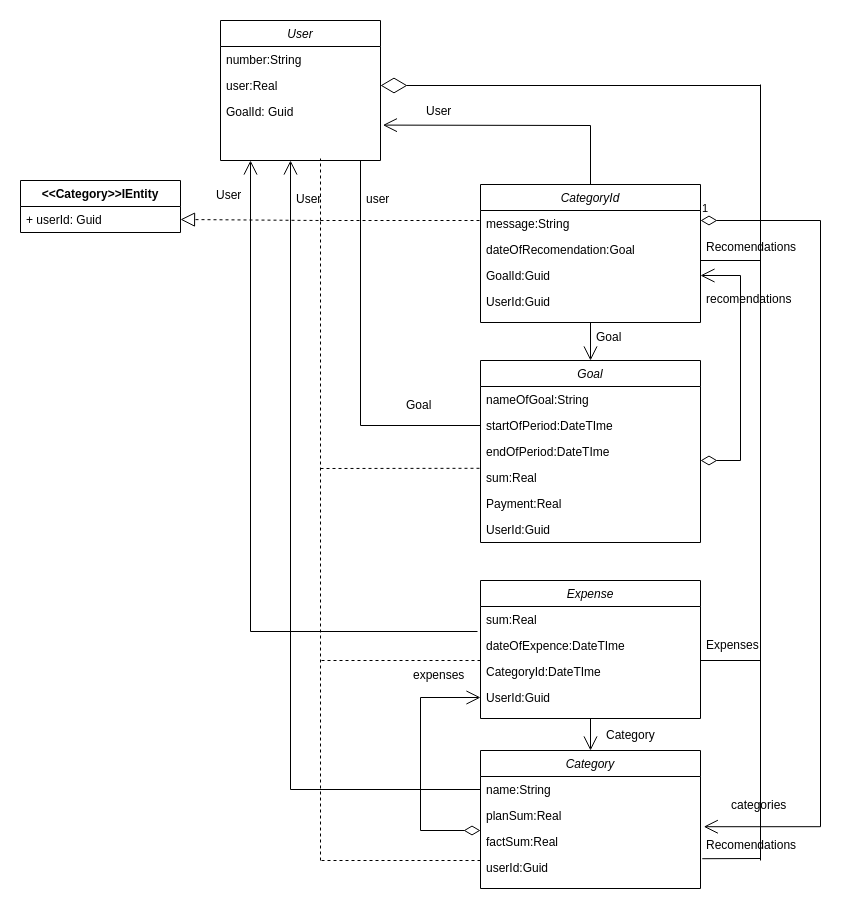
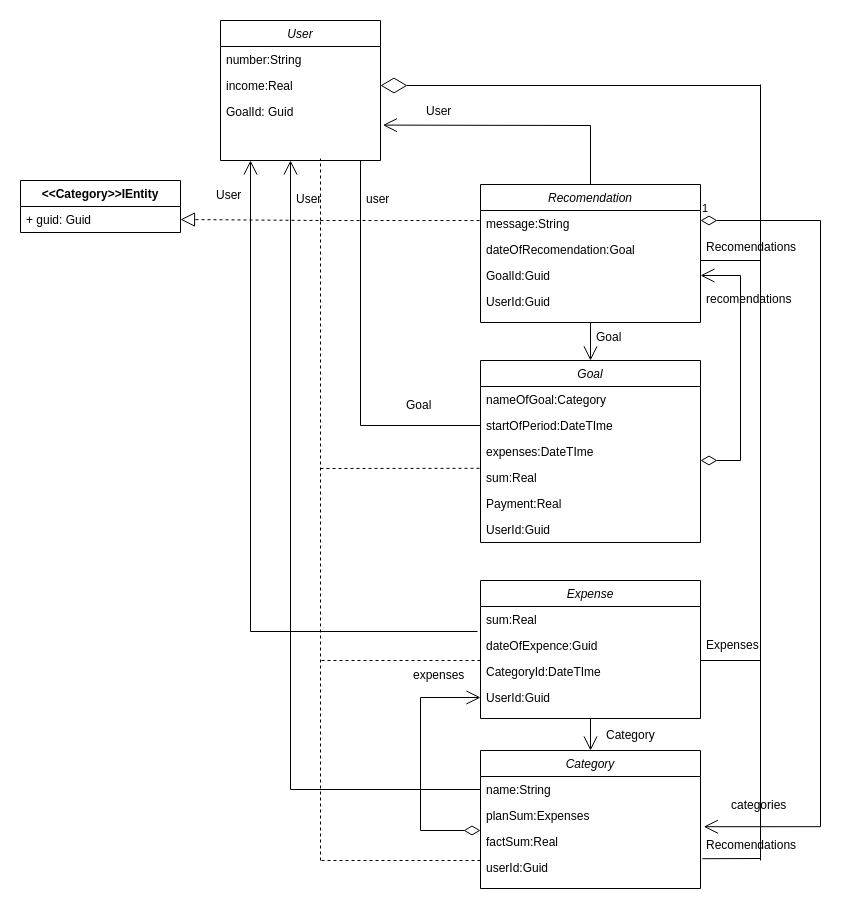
- <mxCell id="4" value="user:Real" style="text;align=left;verticalAlign=top;spacingLeft=4;spacingRight=4;overflow=hidden;rotatable=0;points=[[0,0.5],[1,0.5]];portConstraint=eastwest;rounded=0;shadow=0;html=0;" vertex="1" parent="2"><mxGeometry y="52" width="160" height="26" as="geometry" /></mxCell>
+ <mxCell id="4" value="income:Real" style="text;align=left;verticalAlign=top;spacingLeft=4;spacingRight=4;overflow=hidden;rotatable=0;points=[[0,0.5],[1,0.5]];portConstraint=eastwest;rounded=0;shadow=0;html=0;" vertex="1" parent="2"><mxGeometry y="52" width="160" height="26" as="geometry" /></mxCell>
- <mxCell id="8" value="CategoryId" style="swimlane;fontStyle=2;align=center;verticalAlign=top;childLayout=stackLayout;horizontal=1;startSize=26;horizontalStack=0;resizeParent=1;resizeLast=0;collapsible=1;marginBottom=0;rounded=0;shadow=0;strokeWidth=1;" vertex="1" parent="1"><mxGeometry x="480" y="184" width="220" height="138" as="geometry"><mxRectangle x="230" y="140" width="160" height="26" as="alternateBounds" /></mxGeometry></mxCell>
+ <mxCell id="8" value="Recomendation" style="swimlane;fontStyle=2;align=center;verticalAlign=top;childLayout=stackLayout;horizontal=1;startSize=26;horizontalStack=0;resizeParent=1;resizeLast=0;collapsible=1;marginBottom=0;rounded=0;shadow=0;strokeWidth=1;" vertex="1" parent="1"><mxGeometry x="480" y="184" width="220" height="138" as="geometry"><mxRectangle x="230" y="140" width="160" height="26" as="alternateBounds" /></mxGeometry></mxCell>
- <mxCell id="7" value="+ userId: Guid" style="text;strokeColor=none;fillColor=none;align=left;verticalAlign=top;spacingLeft=4;spacingRight=4;overflow=hidden;rotatable=0;points=[[0,0.5],[1,0.5]];portConstraint=eastwest;whiteSpace=wrap;html=1;" vertex="1" parent="6"><mxGeometry y="26" width="160" height="26" as="geometry" /></mxCell>
+ <mxCell id="7" value="+ guid: Guid" style="text;strokeColor=none;fillColor=none;align=left;verticalAlign=top;spacingLeft=4;spacingRight=4;overflow=hidden;rotatable=0;points=[[0,0.5],[1,0.5]];portConstraint=eastwest;whiteSpace=wrap;html=1;" vertex="1" parent="6"><mxGeometry y="26" width="160" height="26" as="geometry" /></mxCell>
- <mxCell id="14" value="nameOfGoal:String" style="text;align=left;verticalAlign=top;spacingLeft=4;spacingRight=4;overflow=hidden;rotatable=0;points=[[0,0.5],[1,0.5]];portConstraint=eastwest;rounded=0;shadow=0;html=0;" vertex="1" parent="13"><mxGeometry y="26" width="220" height="26" as="geometry" /></mxCell>
+ <mxCell id="14" value="nameOfGoal:Category" style="text;align=left;verticalAlign=top;spacingLeft=4;spacingRight=4;overflow=hidden;rotatable=0;points=[[0,0.5],[1,0.5]];portConstraint=eastwest;rounded=0;shadow=0;html=0;" vertex="1" parent="13"><mxGeometry y="26" width="220" height="26" as="geometry" /></mxCell>
- <mxCell id="16" value="endOfPeriod:DateTIme" style="text;align=left;verticalAlign=top;spacingLeft=4;spacingRight=4;overflow=hidden;rotatable=0;points=[[0,0.5],[1,0.5]];portConstraint=eastwest;rounded=0;shadow=0;html=0;" vertex="1" parent="13"><mxGeometry y="78" width="220" height="26" as="geometry" /></mxCell>
+ <mxCell id="16" value="expenses:DateTIme" style="text;align=left;verticalAlign=top;spacingLeft=4;spacingRight=4;overflow=hidden;rotatable=0;points=[[0,0.5],[1,0.5]];portConstraint=eastwest;rounded=0;shadow=0;html=0;" vertex="1" parent="13"><mxGeometry y="78" width="220" height="26" as="geometry" /></mxCell>
- <mxCell id="22" value="dateOfExpence:DateTIme" style="text;align=left;verticalAlign=top;spacingLeft=4;spacingRight=4;overflow=hidden;rotatable=0;points=[[0,0.5],[1,0.5]];portConstraint=eastwest;rounded=0;shadow=0;html=0;" vertex="1" parent="20"><mxGeometry y="52" width="220" height="26" as="geometry" /></mxCell>
+ <mxCell id="22" value="dateOfExpence:Guid" style="text;align=left;verticalAlign=top;spacingLeft=4;spacingRight=4;overflow=hidden;rotatable=0;points=[[0,0.5],[1,0.5]];portConstraint=eastwest;rounded=0;shadow=0;html=0;" vertex="1" parent="20"><mxGeometry y="52" width="220" height="26" as="geometry" /></mxCell>
- <mxCell id="27" value="planSum:Real" style="text;align=left;verticalAlign=top;spacingLeft=4;spacingRight=4;overflow=hidden;rotatable=0;points=[[0,0.5],[1,0.5]];portConstraint=eastwest;rounded=0;shadow=0;html=0;" vertex="1" parent="25"><mxGeometry y="52" width="220" height="26" as="geometry" /></mxCell>
+ <mxCell id="27" value="planSum:Expenses" style="text;align=left;verticalAlign=top;spacingLeft=4;spacingRight=4;overflow=hidden;rotatable=0;points=[[0,0.5],[1,0.5]];portConstraint=eastwest;rounded=0;shadow=0;html=0;" vertex="1" parent="25"><mxGeometry y="52" width="220" height="26" as="geometry" /></mxCell>
